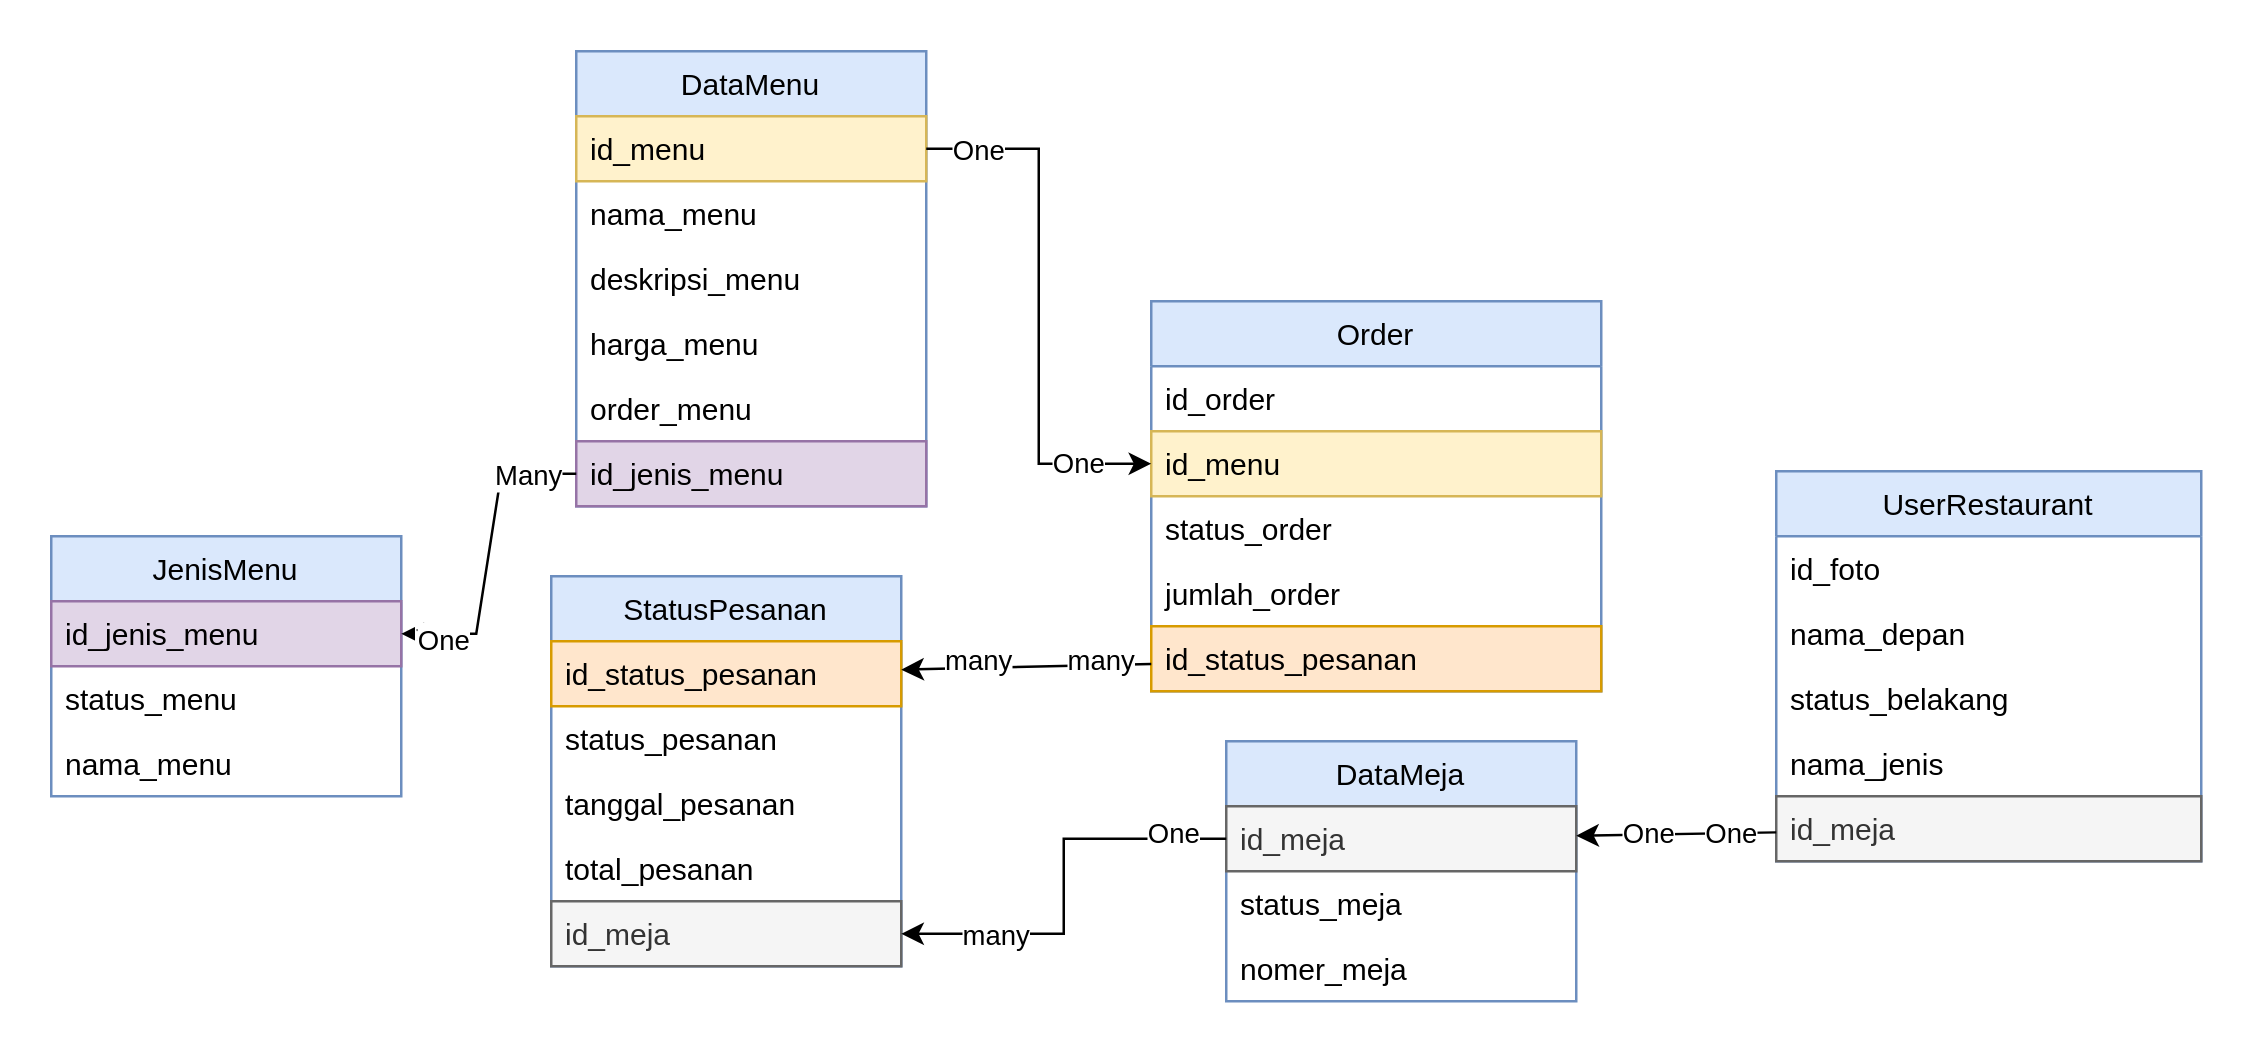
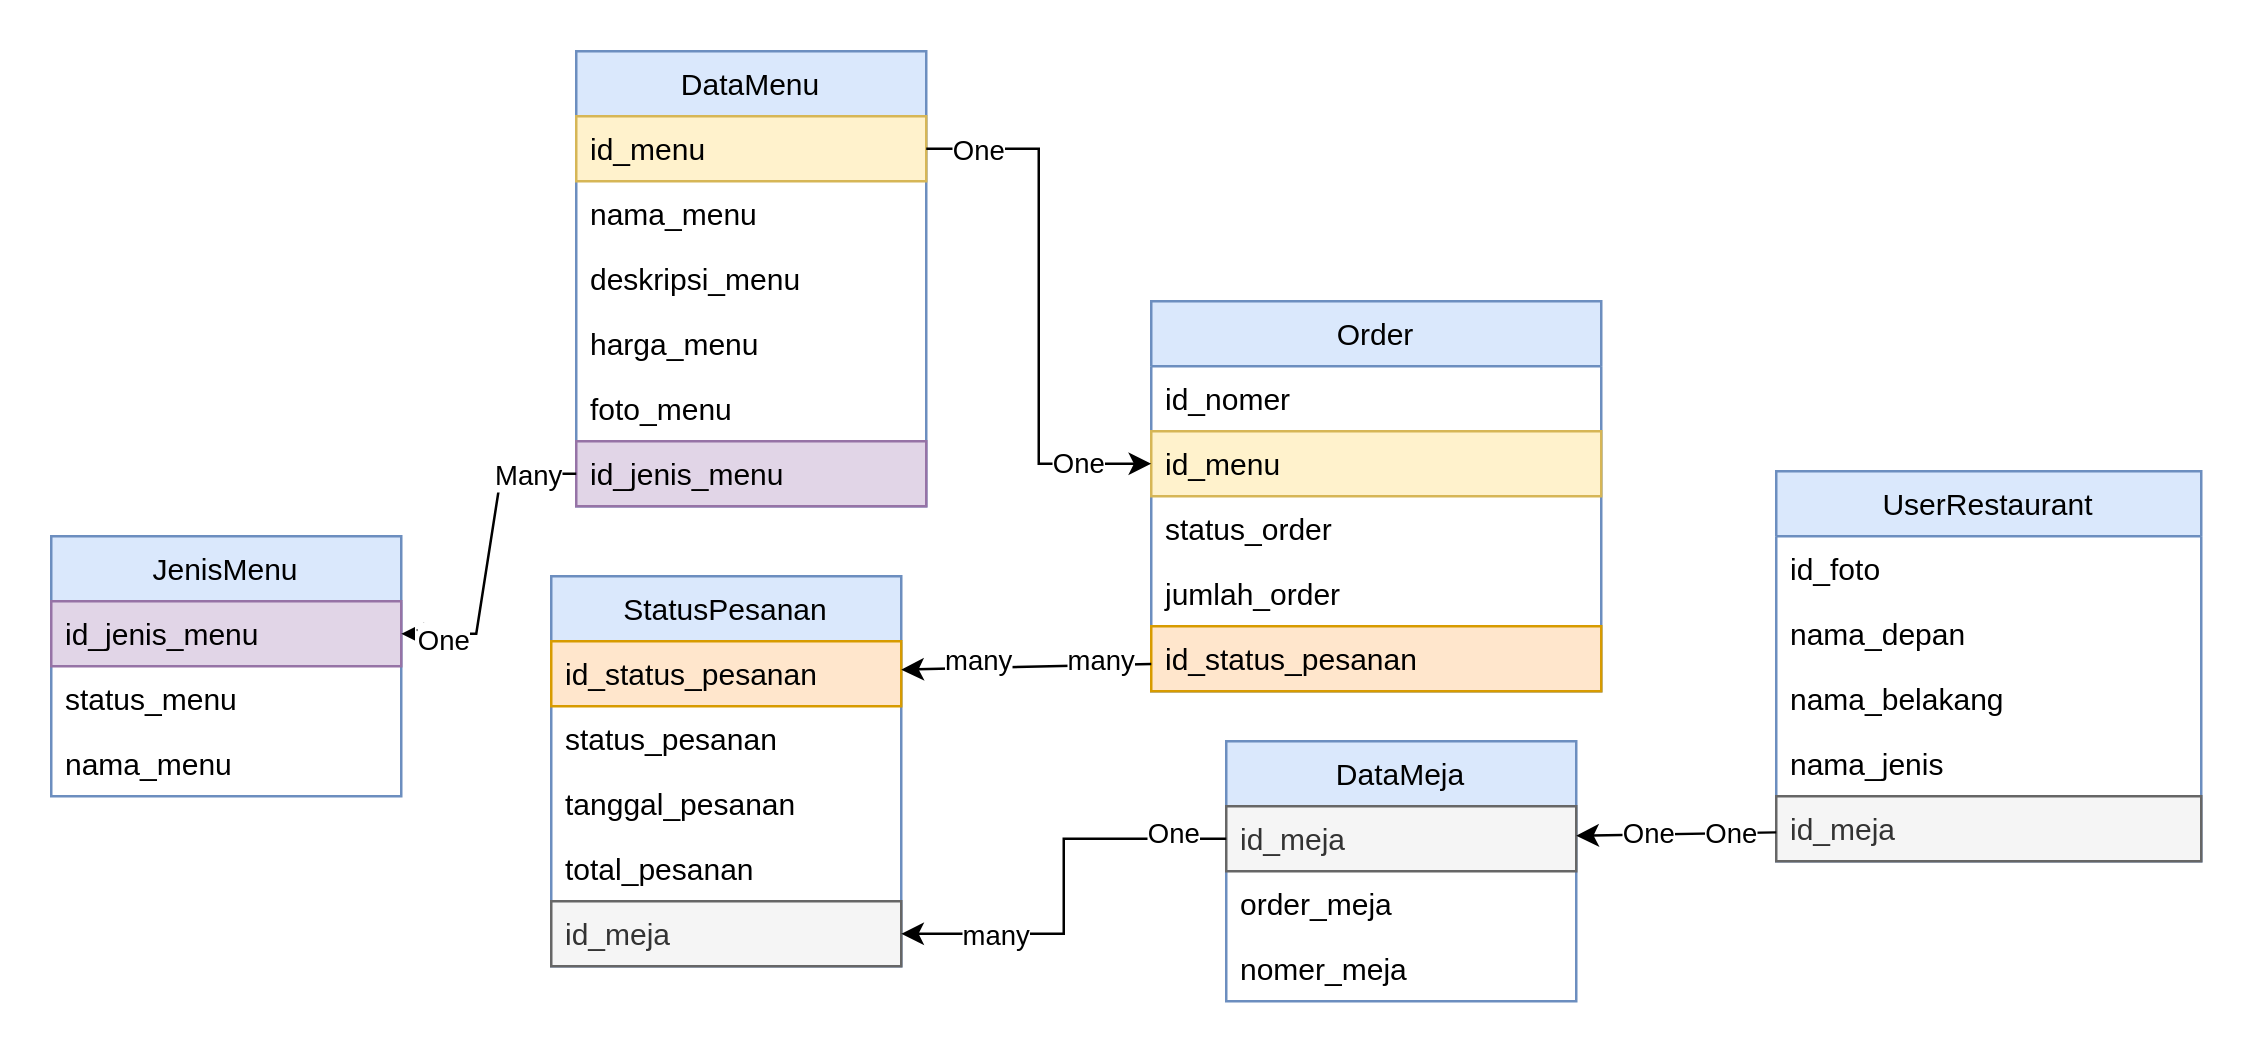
- <mxCell id="20" value="id_order" style="text;strokeColor=none;fillColor=none;align=left;verticalAlign=top;spacingLeft=4;spacingRight=4;overflow=hidden;rotatable=0;points=[[0,0.5],[1,0.5]];portConstraint=eastwest;" vertex="1" parent="19"><mxGeometry y="26" width="180" height="26" as="geometry" /></mxCell>
+ <mxCell id="20" value="id_nomer" style="text;strokeColor=none;fillColor=none;align=left;verticalAlign=top;spacingLeft=4;spacingRight=4;overflow=hidden;rotatable=0;points=[[0,0.5],[1,0.5]];portConstraint=eastwest;" vertex="1" parent="19"><mxGeometry y="26" width="180" height="26" as="geometry" /></mxCell>
- <mxCell id="17" value="order_menu" style="text;strokeColor=none;fillColor=none;align=left;verticalAlign=top;spacingLeft=4;spacingRight=4;overflow=hidden;rotatable=0;points=[[0,0.5],[1,0.5]];portConstraint=eastwest;" vertex="1" parent="12"><mxGeometry y="130" width="140" height="26" as="geometry" /></mxCell>
+ <mxCell id="17" value="foto_menu" style="text;strokeColor=none;fillColor=none;align=left;verticalAlign=top;spacingLeft=4;spacingRight=4;overflow=hidden;rotatable=0;points=[[0,0.5],[1,0.5]];portConstraint=eastwest;" vertex="1" parent="12"><mxGeometry y="130" width="140" height="26" as="geometry" /></mxCell>
- <mxCell id="9" value="status_belakang" style="text;strokeColor=none;fillColor=none;align=left;verticalAlign=top;spacingLeft=4;spacingRight=4;overflow=hidden;rotatable=0;points=[[0,0.5],[1,0.5]];portConstraint=eastwest;" vertex="1" parent="6"><mxGeometry y="78" width="170" height="26" as="geometry" /></mxCell>
+ <mxCell id="9" value="nama_belakang" style="text;strokeColor=none;fillColor=none;align=left;verticalAlign=top;spacingLeft=4;spacingRight=4;overflow=hidden;rotatable=0;points=[[0,0.5],[1,0.5]];portConstraint=eastwest;" vertex="1" parent="6"><mxGeometry y="78" width="170" height="26" as="geometry" /></mxCell>
- <mxCell id="4" value="status_meja" style="text;strokeColor=none;fillColor=none;align=left;verticalAlign=top;spacingLeft=4;spacingRight=4;overflow=hidden;rotatable=0;points=[[0,0.5],[1,0.5]];portConstraint=eastwest;" vertex="1" parent="2"><mxGeometry y="52" width="140" height="26" as="geometry" /></mxCell>
+ <mxCell id="4" value="order_meja" style="text;strokeColor=none;fillColor=none;align=left;verticalAlign=top;spacingLeft=4;spacingRight=4;overflow=hidden;rotatable=0;points=[[0,0.5],[1,0.5]];portConstraint=eastwest;" vertex="1" parent="2"><mxGeometry y="52" width="140" height="26" as="geometry" /></mxCell>
